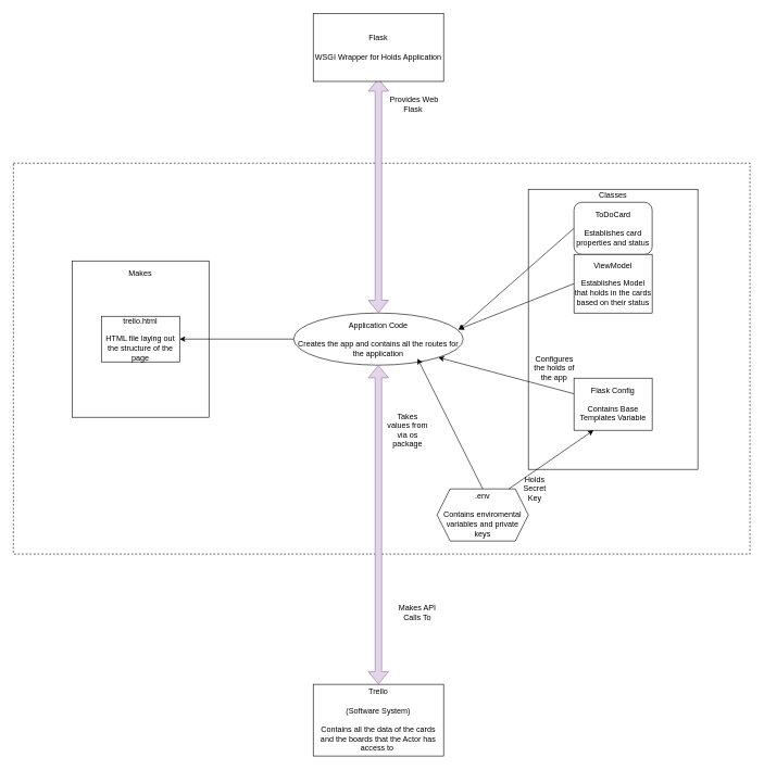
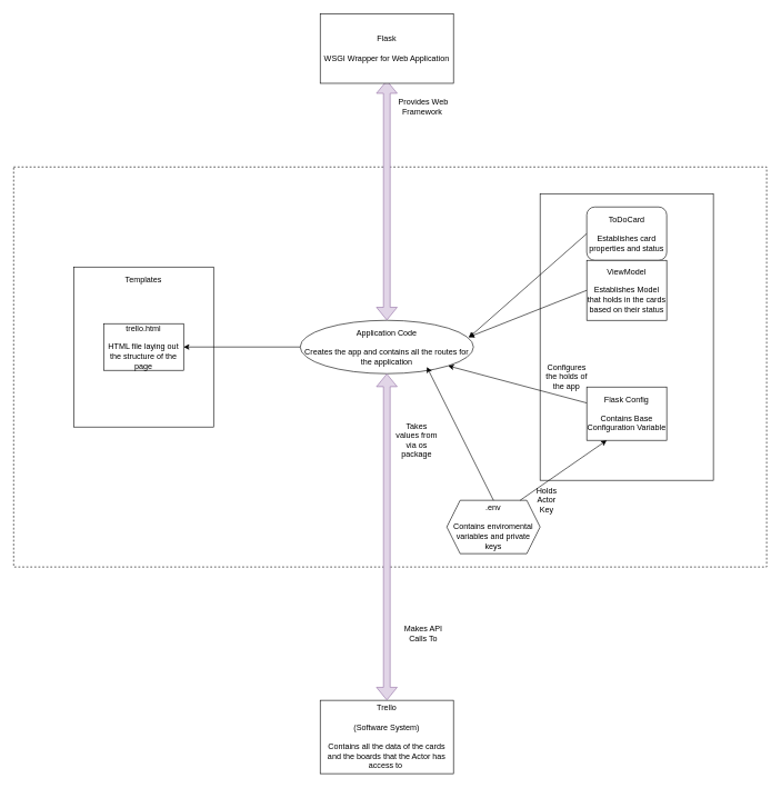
- <mxCell id="16" value="Flask&lt;br&gt;&lt;br&gt;WSGI Wrapper for Holds Application" style="rounded=0;whiteSpace=wrap;html=1;" parent="1" vertex="1"><mxGeometry x="480" y="20" width="200" height="104.5" as="geometry" /></mxCell>
+ <mxCell id="16" value="Flask&lt;br&gt;&lt;br&gt;WSGI Wrapper for Web Application" style="rounded=0;whiteSpace=wrap;html=1;" parent="1" vertex="1"><mxGeometry x="480" y="20" width="200" height="104.5" as="geometry" /></mxCell>
- <mxCell id="22" value="Provides Web Flask&amp;nbsp;" style="text;html=1;strokeColor=none;fillColor=none;align=center;verticalAlign=middle;whiteSpace=wrap;rounded=0;" vertex="1" parent="1"><mxGeometry x="590" y="150" width="90" height="20" as="geometry" /></mxCell>
+ <mxCell id="22" value="Provides Web Framework&amp;nbsp;" style="text;html=1;strokeColor=none;fillColor=none;align=center;verticalAlign=middle;whiteSpace=wrap;rounded=0;" vertex="1" parent="1"><mxGeometry x="590" y="150" width="90" height="20" as="geometry" /></mxCell>
- <mxCell id="9" value="Classes" style="text;html=1;strokeColor=none;fillColor=none;align=center;verticalAlign=middle;whiteSpace=wrap;rounded=0;" parent="1" vertex="1"><mxGeometry x="920" y="290" width="40" height="20" as="geometry" /></mxCell>
- <mxCell id="5" value="Makes" style="text;html=1;strokeColor=none;fillColor=none;align=center;verticalAlign=middle;whiteSpace=wrap;rounded=0;" parent="1" vertex="1"><mxGeometry x="195" y="410" width="40" height="20" as="geometry" /></mxCell>
+ <mxCell id="5" value="Templates" style="text;html=1;strokeColor=none;fillColor=none;align=center;verticalAlign=middle;whiteSpace=wrap;rounded=0;" parent="1" vertex="1"><mxGeometry x="195" y="410" width="40" height="20" as="geometry" /></mxCell>
- <mxCell id="23" value="Flask Config&lt;br&gt;&lt;br&gt;Contains Base Templates Variable" style="rounded=0;whiteSpace=wrap;html=1;" vertex="1" parent="1"><mxGeometry x="880" y="580" width="120" height="80" as="geometry" /></mxCell>
+ <mxCell id="23" value="Flask Config&lt;br&gt;&lt;br&gt;Contains Base Configuration Variable" style="rounded=0;whiteSpace=wrap;html=1;" vertex="1" parent="1"><mxGeometry x="880" y="580" width="120" height="80" as="geometry" /></mxCell>
- <mxCell id="25" value="Holds Secret Key" style="text;html=1;strokeColor=none;fillColor=none;align=center;verticalAlign=middle;whiteSpace=wrap;rounded=0;" vertex="1" parent="1"><mxGeometry x="800" y="740" width="40" height="20" as="geometry" /></mxCell>
+ <mxCell id="25" value="Holds Actor Key" style="text;html=1;strokeColor=none;fillColor=none;align=center;verticalAlign=middle;whiteSpace=wrap;rounded=0;" vertex="1" parent="1"><mxGeometry x="800" y="740" width="40" height="20" as="geometry" /></mxCell>
- <mxCell id="17" value="Makes API Calls To" style="text;html=1;strokeColor=none;fillColor=none;align=center;verticalAlign=middle;whiteSpace=wrap;rounded=0;" vertex="1" parent="1"><mxGeometry x="600" y="930" width="80" height="20" as="geometry" /></mxCell>
+ <mxCell id="17" value="Makes API Calls To" style="text;html=1;strokeColor=none;fillColor=none;align=center;verticalAlign=middle;whiteSpace=wrap;rounded=0;" vertex="1" parent="1"><mxGeometry x="595" y="940" width="80" height="20" as="geometry" /></mxCell>
